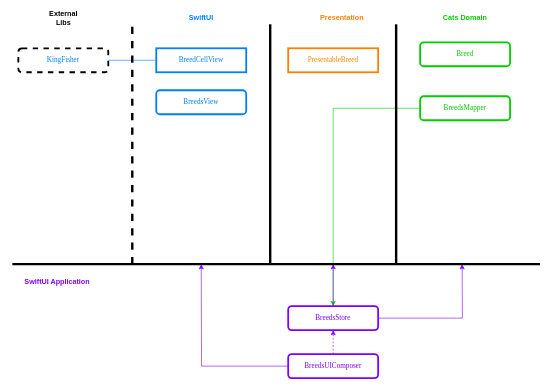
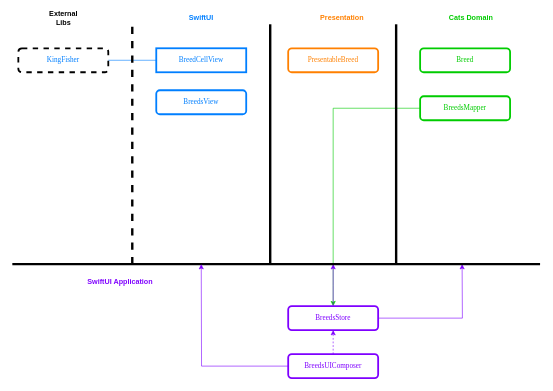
- <mxCell id="18" value="&lt;font color=&quot;#00cc00&quot;&gt;&lt;b&gt;Cats Domain&lt;/b&gt;&lt;/font&gt;" style="text;html=1;strokeColor=none;fillColor=none;align=center;verticalAlign=middle;whiteSpace=wrap;rounded=0;dashed=1;" vertex="1" parent="1"><mxGeometry x="720" y="20" width="110" height="20" as="geometry" /></mxCell>
+ <mxCell id="18" value="&lt;font color=&quot;#00cc00&quot;&gt;&lt;b&gt;Cats Domain&lt;/b&gt;&lt;/font&gt;" style="text;html=1;strokeColor=none;fillColor=none;align=center;verticalAlign=middle;whiteSpace=wrap;rounded=0;dashed=1;" vertex="1" parent="1"><mxGeometry x="730" y="20" width="110" height="20" as="geometry" /></mxCell>
- <mxCell id="3" value="&lt;font face=&quot;Verdana&quot; color=&quot;#00cc00&quot;&gt;Breed&lt;/font&gt;" style="rounded=1;whiteSpace=wrap;html=1;strokeColor=#00CC00;fillColor=none;strokeWidth=3;" vertex="1" parent="1"><mxGeometry x="700" y="70" width="150" height="40" as="geometry" /></mxCell>
+ <mxCell id="3" value="&lt;font face=&quot;Verdana&quot; color=&quot;#00cc00&quot;&gt;Breed&lt;/font&gt;" style="rounded=1;whiteSpace=wrap;html=1;strokeColor=#00CC00;fillColor=none;strokeWidth=3;" vertex="1" parent="1"><mxGeometry x="700" y="80" width="150" height="40" as="geometry" /></mxCell>
- <mxCell id="2" value="&lt;font face=&quot;Verdana&quot; color=&quot;#ff8000&quot;&gt;PresentableBreed&lt;/font&gt;" style="whiteSpace=wrap;html=1;fillColor=none;strokeColor=#FF8000;strokeWidth=3;rounded=0;" vertex="1" parent="1"><mxGeometry x="480" y="80" width="150" height="40" as="geometry" /></mxCell>
+ <mxCell id="2" value="&lt;font face=&quot;Verdana&quot; color=&quot;#ff8000&quot;&gt;PresentableBreed&lt;/font&gt;" style="rounded=1;whiteSpace=wrap;html=1;fillColor=none;strokeColor=#FF8000;strokeWidth=3;" vertex="1" parent="1"><mxGeometry x="480" y="80" width="150" height="40" as="geometry" /></mxCell>
- <mxCell id="20" value="&lt;b&gt;&lt;font color=&quot;#7f00ff&quot;&gt;SwiftUI Application&lt;/font&gt;&lt;/b&gt;" style="text;html=1;strokeColor=none;fillColor=none;align=center;verticalAlign=middle;whiteSpace=wrap;rounded=0;dashed=1;" vertex="1" parent="1"><mxGeometry x="20" y="460" width="150" height="20" as="geometry" /></mxCell>
+ <mxCell id="20" value="&lt;b&gt;&lt;font color=&quot;#7f00ff&quot;&gt;SwiftUI Application&lt;/font&gt;&lt;/b&gt;" style="text;html=1;strokeColor=none;fillColor=none;align=center;verticalAlign=middle;whiteSpace=wrap;rounded=0;dashed=1;" vertex="1" parent="1"><mxGeometry x="125" y="460" width="150" height="20" as="geometry" /></mxCell>
